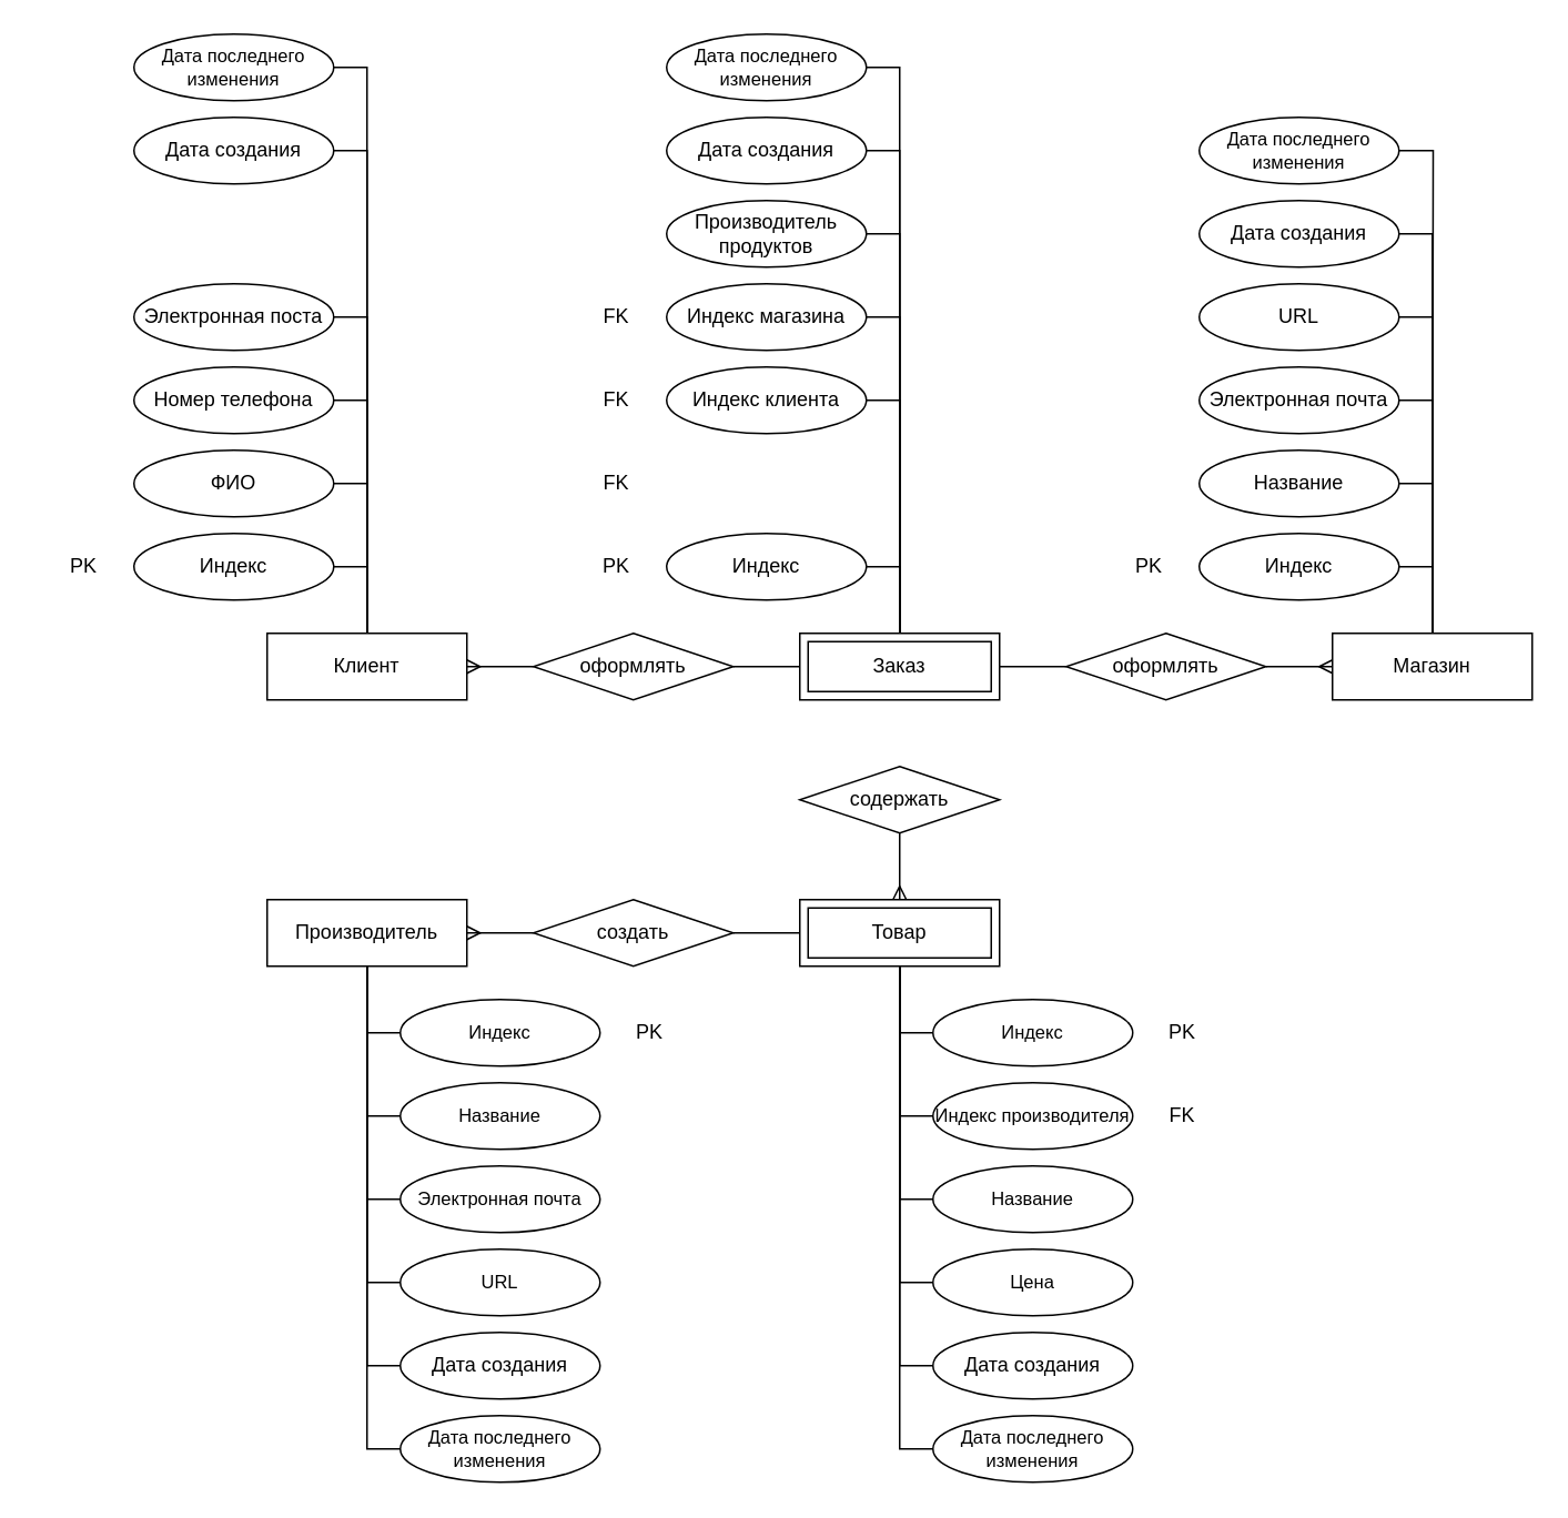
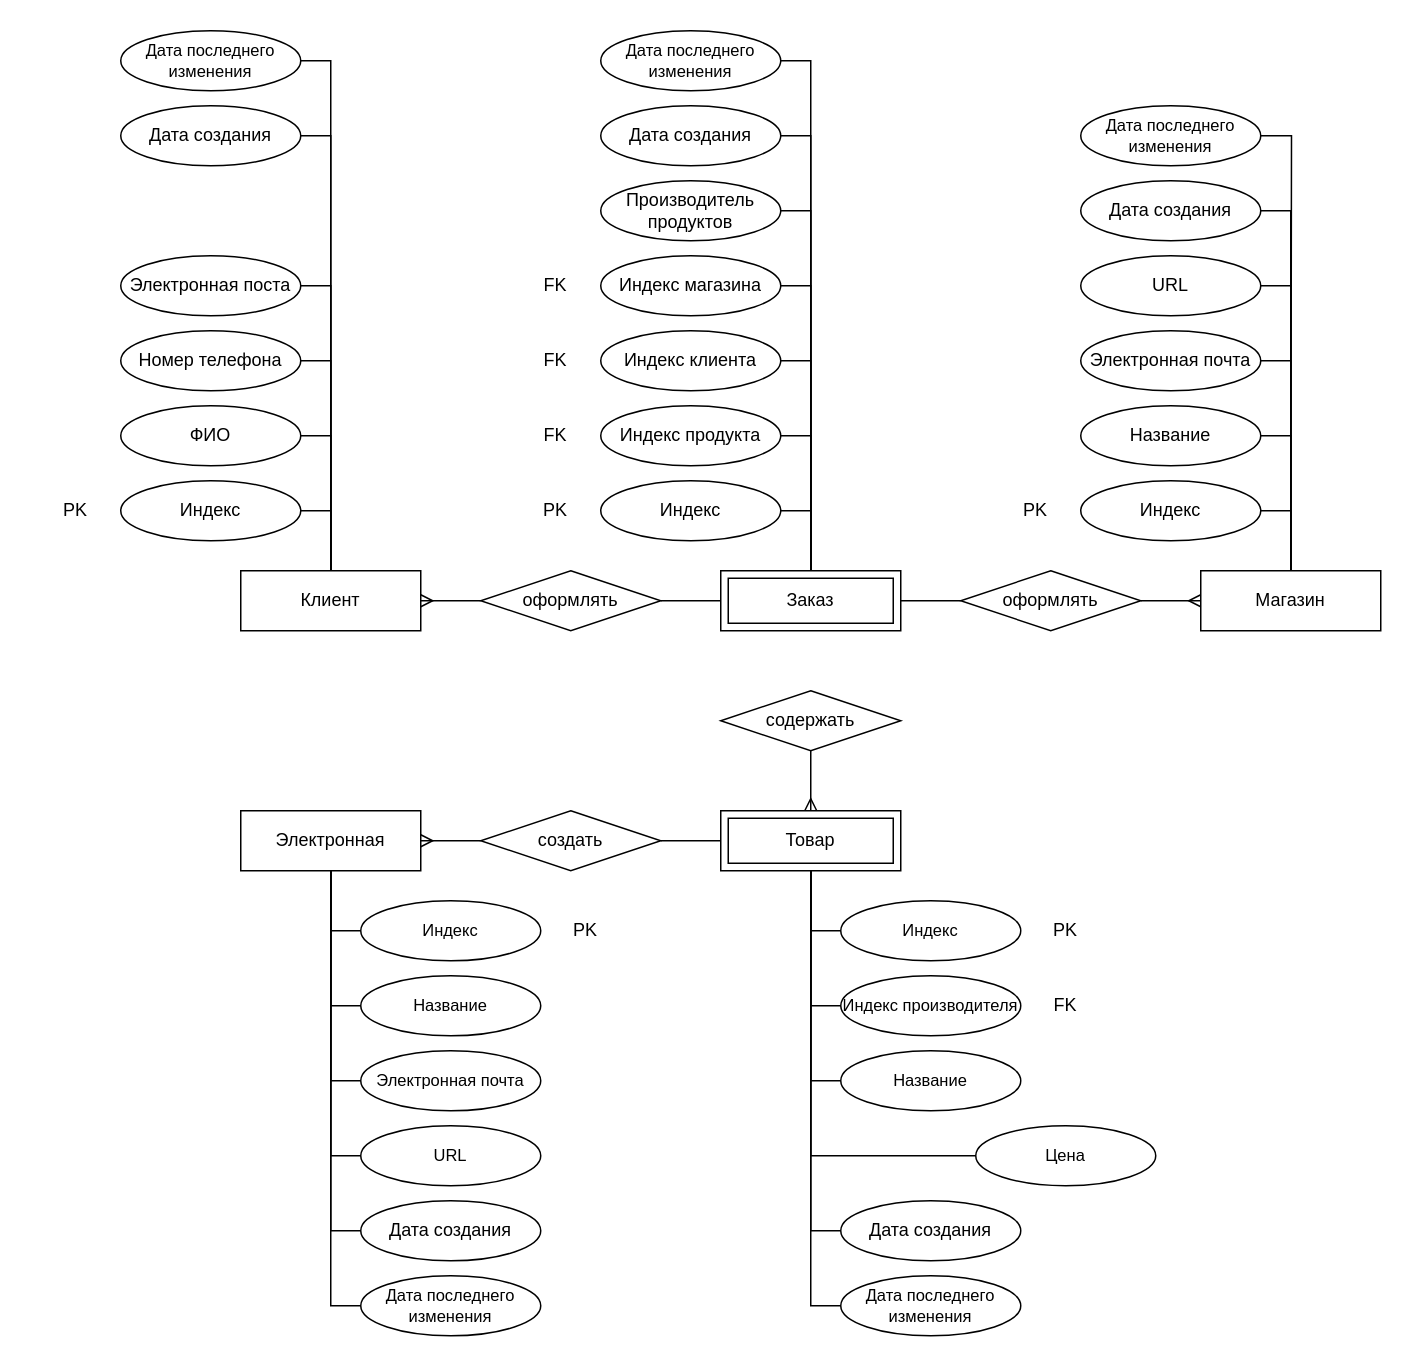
+ <mxCell id="51" value="Индекс продукта" style="ellipse;whiteSpace=wrap;html=1;fillColor=none;" vertex="1" parent="1"><mxGeometry x="400" y="270" width="120" height="40" as="geometry" /></mxCell>
+ <mxCell id="13" style="edgeStyle=orthogonalEdgeStyle;rounded=0;orthogonalLoop=1;jettySize=auto;html=1;entryX=1;entryY=0.5;entryDx=0;entryDy=0;endArrow=none;endFill=0;" edge="1" parent="1" source="16" target="51"><mxGeometry relative="1" as="geometry" /></mxCell>
- <mxCell id="32" value="Производитель" style="rounded=0;whiteSpace=wrap;html=1;fillColor=none;" vertex="1" parent="1"><mxGeometry x="160" y="540" width="120" height="40" as="geometry" /></mxCell>
+ <mxCell id="32" value="Электронная" style="rounded=0;whiteSpace=wrap;html=1;fillColor=none;" vertex="1" parent="1"><mxGeometry x="160" y="540" width="120" height="40" as="geometry" /></mxCell>
- <mxCell id="76" value="Цена" style="ellipse;whiteSpace=wrap;html=1;fillColor=none;fontSize=11;" vertex="1" parent="1"><mxGeometry x="560" y="750" width="120" height="40" as="geometry" /></mxCell>
+ <mxCell id="76" value="Цена" style="ellipse;whiteSpace=wrap;html=1;fillColor=none;fontSize=11;" vertex="1" parent="1"><mxGeometry x="650" y="750" width="120" height="40" as="geometry" /></mxCell>
